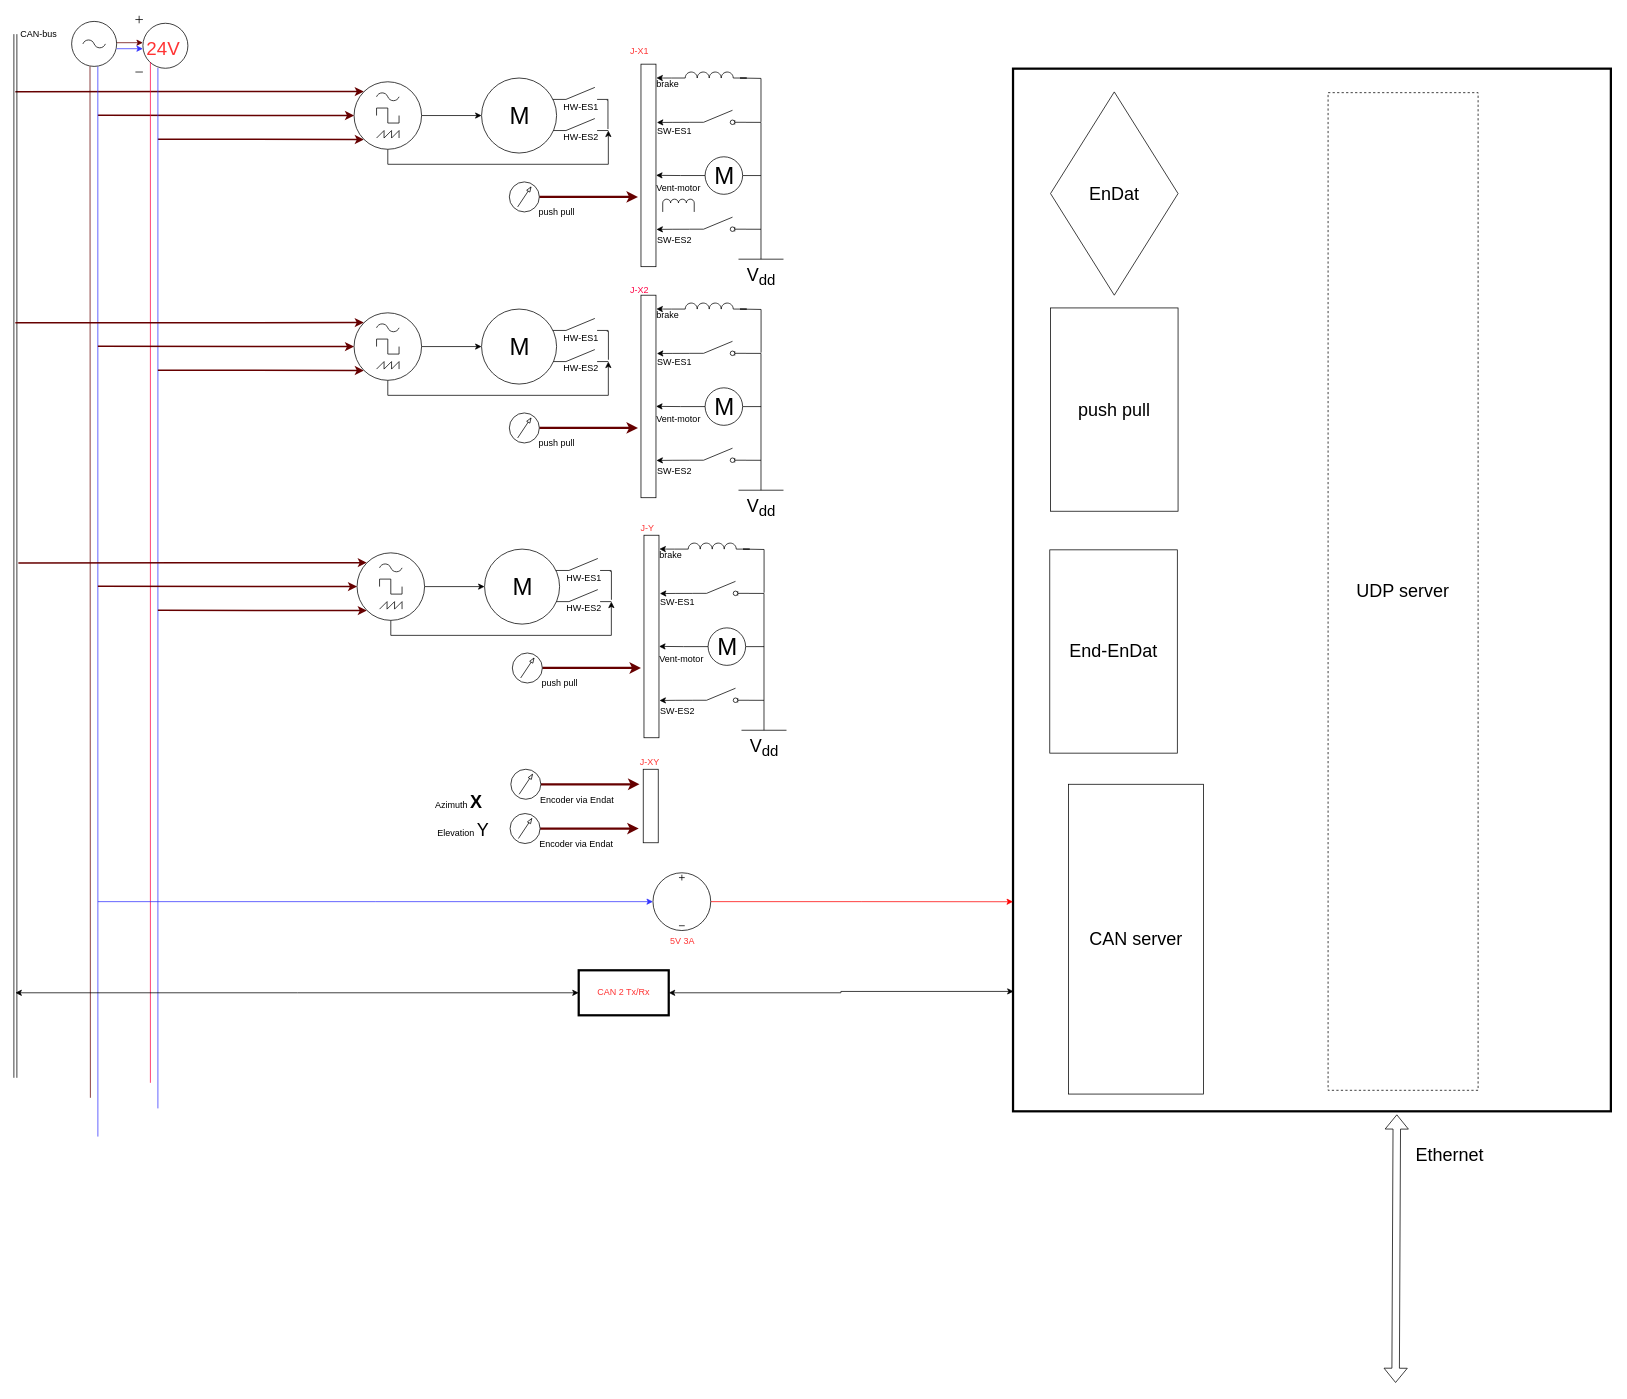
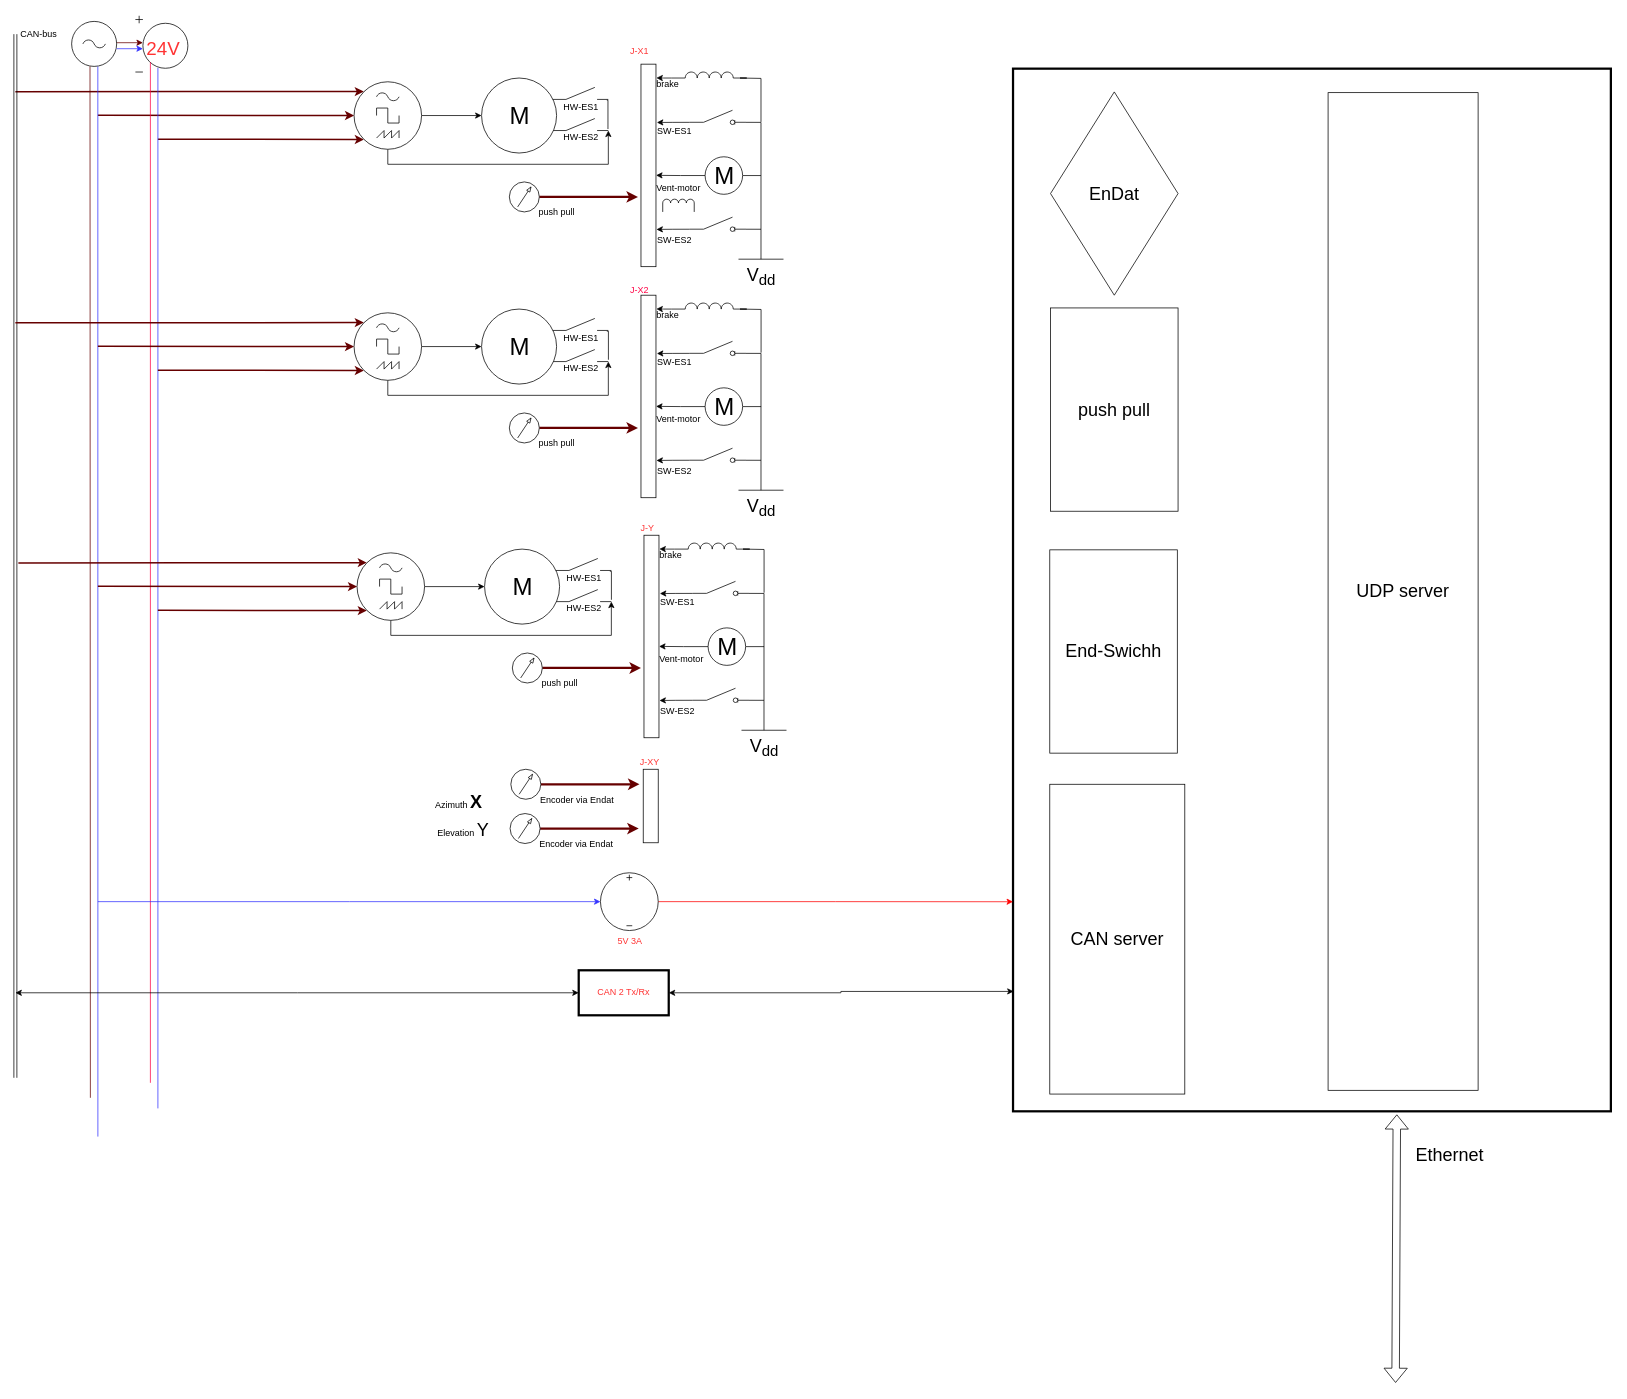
- <mxCell id="134" value="&lt;font style=&quot;font-size: 24px&quot;&gt;UDP server&lt;/font&gt;" style="rounded=0;whiteSpace=wrap;html=1;dashed=1;" vertex="1" parent="1"><mxGeometry x="1770" y="123" width="200" height="1330" as="geometry" /></mxCell>
+ <mxCell id="134" value="&lt;font style=&quot;font-size: 24px&quot;&gt;UDP server&lt;/font&gt;" style="rounded=0;whiteSpace=wrap;html=1;" vertex="1" parent="1"><mxGeometry x="1770" y="123" width="200" height="1330" as="geometry" /></mxCell>
- <mxCell id="133" value="&lt;font style=&quot;font-size: 24px&quot;&gt;End-EnDat&lt;/font&gt;" style="rounded=0;whiteSpace=wrap;html=1;" vertex="1" parent="1"><mxGeometry x="1399" y="732.5" width="170" height="271" as="geometry" /></mxCell>
+ <mxCell id="133" value="&lt;font style=&quot;font-size: 24px&quot;&gt;End-Swichh&lt;/font&gt;" style="rounded=0;whiteSpace=wrap;html=1;" vertex="1" parent="1"><mxGeometry x="1399" y="732.5" width="170" height="271" as="geometry" /></mxCell>
- <mxCell id="123" value="5V 3A" style="pointerEvents=1;verticalLabelPosition=bottom;shadow=0;dashed=0;align=center;fillColor=#ffffff;html=1;verticalAlign=top;strokeWidth=1;shape=mxgraph.electrical.signal_sources.dc_source_3;fontColor=#FF3333;" parent="1" vertex="1"><mxGeometry x="870" y="1163" width="77" height="77" as="geometry" /></mxCell>
+ <mxCell id="123" value="5V 3A" style="pointerEvents=1;verticalLabelPosition=bottom;shadow=0;dashed=0;align=center;fillColor=#ffffff;html=1;verticalAlign=top;strokeWidth=1;shape=mxgraph.electrical.signal_sources.dc_source_3;fontColor=#FF3333;" parent="1" vertex="1"><mxGeometry x="800" y="1163" width="77" height="77" as="geometry" /></mxCell>
- <mxCell id="132" value="&lt;font style=&quot;font-size: 24px&quot;&gt;CAN server&lt;/font&gt;" style="rounded=0;whiteSpace=wrap;html=1;" vertex="1" parent="1"><mxGeometry x="1424" y="1045" width="180" height="413" as="geometry" /></mxCell>
+ <mxCell id="132" value="&lt;font style=&quot;font-size: 24px&quot;&gt;CAN server&lt;/font&gt;" style="rounded=0;whiteSpace=wrap;html=1;" vertex="1" parent="1"><mxGeometry x="1399" y="1045" width="180" height="413" as="geometry" /></mxCell>
